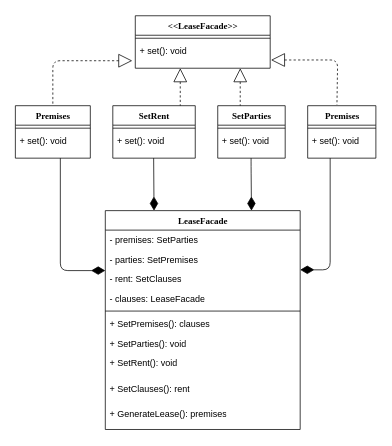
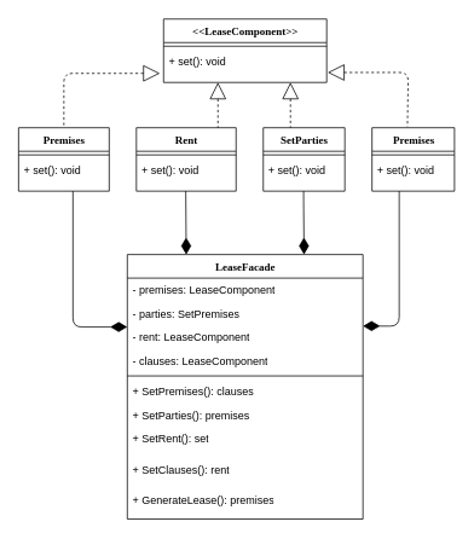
- <mxCell id="13" value="&amp;lt;&amp;lt;LeaseFacade&amp;gt;&amp;gt;" style="swimlane;html=1;fontStyle=1;align=center;verticalAlign=top;childLayout=stackLayout;horizontal=1;startSize=26;horizontalStack=0;resizeParent=1;resizeLast=0;collapsible=1;marginBottom=0;swimlaneFillColor=#ffffff;rounded=0;shadow=0;comic=0;labelBackgroundColor=none;strokeWidth=1;fillColor=none;fontFamily=Verdana;fontSize=12" vertex="1" parent="1"><mxGeometry x="180" y="20" width="180" height="70" as="geometry" /></mxCell>
+ <mxCell id="13" value="&amp;lt;&amp;lt;LeaseComponent&amp;gt;&amp;gt;" style="swimlane;html=1;fontStyle=1;align=center;verticalAlign=top;childLayout=stackLayout;horizontal=1;startSize=26;horizontalStack=0;resizeParent=1;resizeLast=0;collapsible=1;marginBottom=0;swimlaneFillColor=#ffffff;rounded=0;shadow=0;comic=0;labelBackgroundColor=none;strokeWidth=1;fillColor=none;fontFamily=Verdana;fontSize=12" vertex="1" parent="1"><mxGeometry x="180" y="20" width="180" height="70" as="geometry" /></mxCell>
- <mxCell id="19" value="SetRent" style="swimlane;html=1;fontStyle=1;align=center;verticalAlign=top;childLayout=stackLayout;horizontal=1;startSize=26;horizontalStack=0;resizeParent=1;resizeLast=0;collapsible=1;marginBottom=0;swimlaneFillColor=#ffffff;rounded=0;shadow=0;comic=0;labelBackgroundColor=none;strokeWidth=1;fillColor=none;fontFamily=Verdana;fontSize=12" vertex="1" parent="1"><mxGeometry x="150" y="140" width="110" height="70" as="geometry" /></mxCell>
+ <mxCell id="19" value="Rent" style="swimlane;html=1;fontStyle=1;align=center;verticalAlign=top;childLayout=stackLayout;horizontal=1;startSize=26;horizontalStack=0;resizeParent=1;resizeLast=0;collapsible=1;marginBottom=0;swimlaneFillColor=#ffffff;rounded=0;shadow=0;comic=0;labelBackgroundColor=none;strokeWidth=1;fillColor=none;fontFamily=Verdana;fontSize=12" vertex="1" parent="1"><mxGeometry x="150" y="140" width="110" height="70" as="geometry" /></mxCell>
- <mxCell id="3" value="- premises: SetParties" style="text;html=1;strokeColor=none;fillColor=none;align=left;verticalAlign=top;spacingLeft=4;spacingRight=4;whiteSpace=wrap;overflow=hidden;rotatable=0;points=[[0,0.5],[1,0.5]];portConstraint=eastwest;" parent="2" vertex="1"><mxGeometry y="26" width="260" height="26" as="geometry" /></mxCell>
+ <mxCell id="3" value="- premises: LeaseComponent" style="text;html=1;strokeColor=none;fillColor=none;align=left;verticalAlign=top;spacingLeft=4;spacingRight=4;whiteSpace=wrap;overflow=hidden;rotatable=0;points=[[0,0.5],[1,0.5]];portConstraint=eastwest;" parent="2" vertex="1"><mxGeometry y="26" width="260" height="26" as="geometry" /></mxCell>
- <mxCell id="5" value="- rent: SetClauses" style="text;html=1;strokeColor=none;fillColor=none;align=left;verticalAlign=top;spacingLeft=4;spacingRight=4;whiteSpace=wrap;overflow=hidden;rotatable=0;points=[[0,0.5],[1,0.5]];portConstraint=eastwest;" parent="2" vertex="1"><mxGeometry y="78" width="260" height="26" as="geometry" /></mxCell>
+ <mxCell id="5" value="- rent: LeaseComponent" style="text;html=1;strokeColor=none;fillColor=none;align=left;verticalAlign=top;spacingLeft=4;spacingRight=4;whiteSpace=wrap;overflow=hidden;rotatable=0;points=[[0,0.5],[1,0.5]];portConstraint=eastwest;" parent="2" vertex="1"><mxGeometry y="78" width="260" height="26" as="geometry" /></mxCell>
- <mxCell id="6" value="- clauses: LeaseFacade" style="text;html=1;strokeColor=none;fillColor=none;align=left;verticalAlign=top;spacingLeft=4;spacingRight=4;whiteSpace=wrap;overflow=hidden;rotatable=0;points=[[0,0.5],[1,0.5]];portConstraint=eastwest;" parent="2" vertex="1"><mxGeometry y="104" width="260" height="26" as="geometry" /></mxCell>
+ <mxCell id="6" value="- clauses: LeaseComponent" style="text;html=1;strokeColor=none;fillColor=none;align=left;verticalAlign=top;spacingLeft=4;spacingRight=4;whiteSpace=wrap;overflow=hidden;rotatable=0;points=[[0,0.5],[1,0.5]];portConstraint=eastwest;" parent="2" vertex="1"><mxGeometry y="104" width="260" height="26" as="geometry" /></mxCell>
- <mxCell id="9" value="+ SetParties(): void" style="text;html=1;strokeColor=none;fillColor=none;align=left;verticalAlign=top;spacingLeft=4;spacingRight=4;whiteSpace=wrap;overflow=hidden;rotatable=0;points=[[0,0.5],[1,0.5]];portConstraint=eastwest;" parent="2" vertex="1"><mxGeometry y="164" width="260" height="26" as="geometry" /></mxCell>
+ <mxCell id="9" value="+ SetParties(): premises" style="text;html=1;strokeColor=none;fillColor=none;align=left;verticalAlign=top;spacingLeft=4;spacingRight=4;whiteSpace=wrap;overflow=hidden;rotatable=0;points=[[0,0.5],[1,0.5]];portConstraint=eastwest;" parent="2" vertex="1"><mxGeometry y="164" width="260" height="26" as="geometry" /></mxCell>
- <mxCell id="10" value="+ SetRent(): void" style="text;html=1;strokeColor=none;fillColor=none;align=left;verticalAlign=top;spacingLeft=4;spacingRight=4;whiteSpace=wrap;overflow=hidden;rotatable=0;points=[[0,0.5],[1,0.5]];portConstraint=eastwest;" parent="2" vertex="1"><mxGeometry y="190" width="260" height="34" as="geometry" /></mxCell>
+ <mxCell id="10" value="+ SetRent(): set" style="text;html=1;strokeColor=none;fillColor=none;align=left;verticalAlign=top;spacingLeft=4;spacingRight=4;whiteSpace=wrap;overflow=hidden;rotatable=0;points=[[0,0.5],[1,0.5]];portConstraint=eastwest;" parent="2" vertex="1"><mxGeometry y="190" width="260" height="34" as="geometry" /></mxCell>
